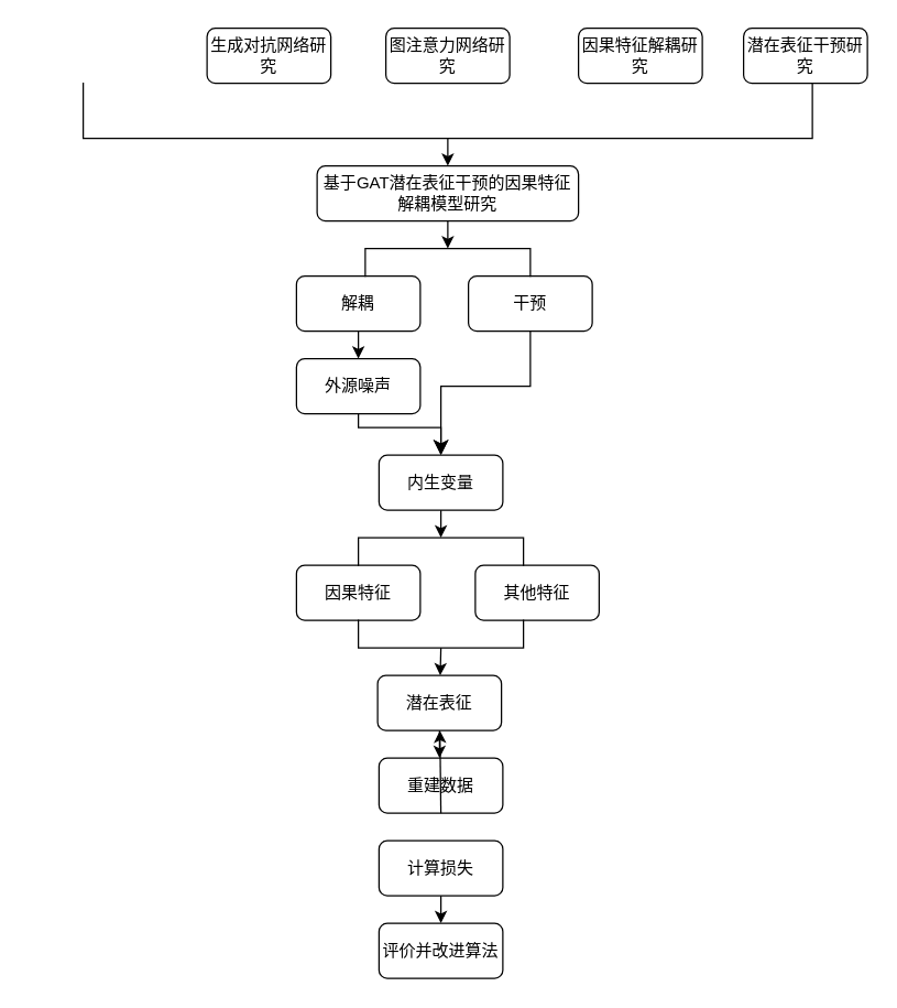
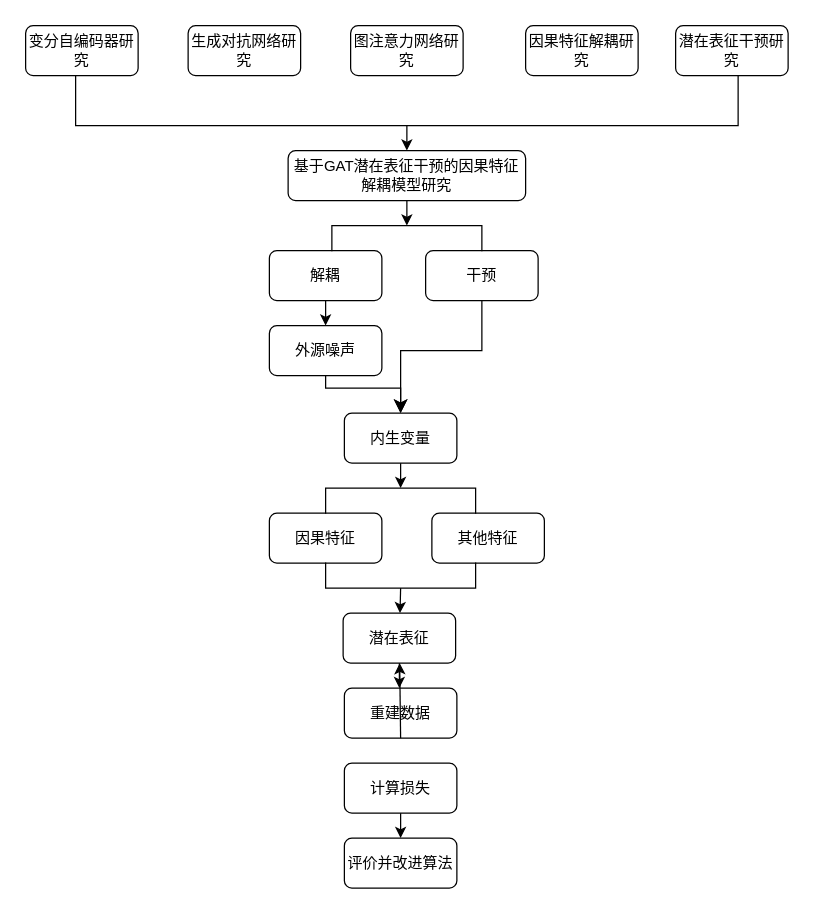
+ <mxCell id="2" value="变分自编码器研究" style="rounded=1;whiteSpace=wrap;html=1;" vertex="1" parent="1"><mxGeometry x="20" y="20" width="90" height="40" as="geometry" /></mxCell>
